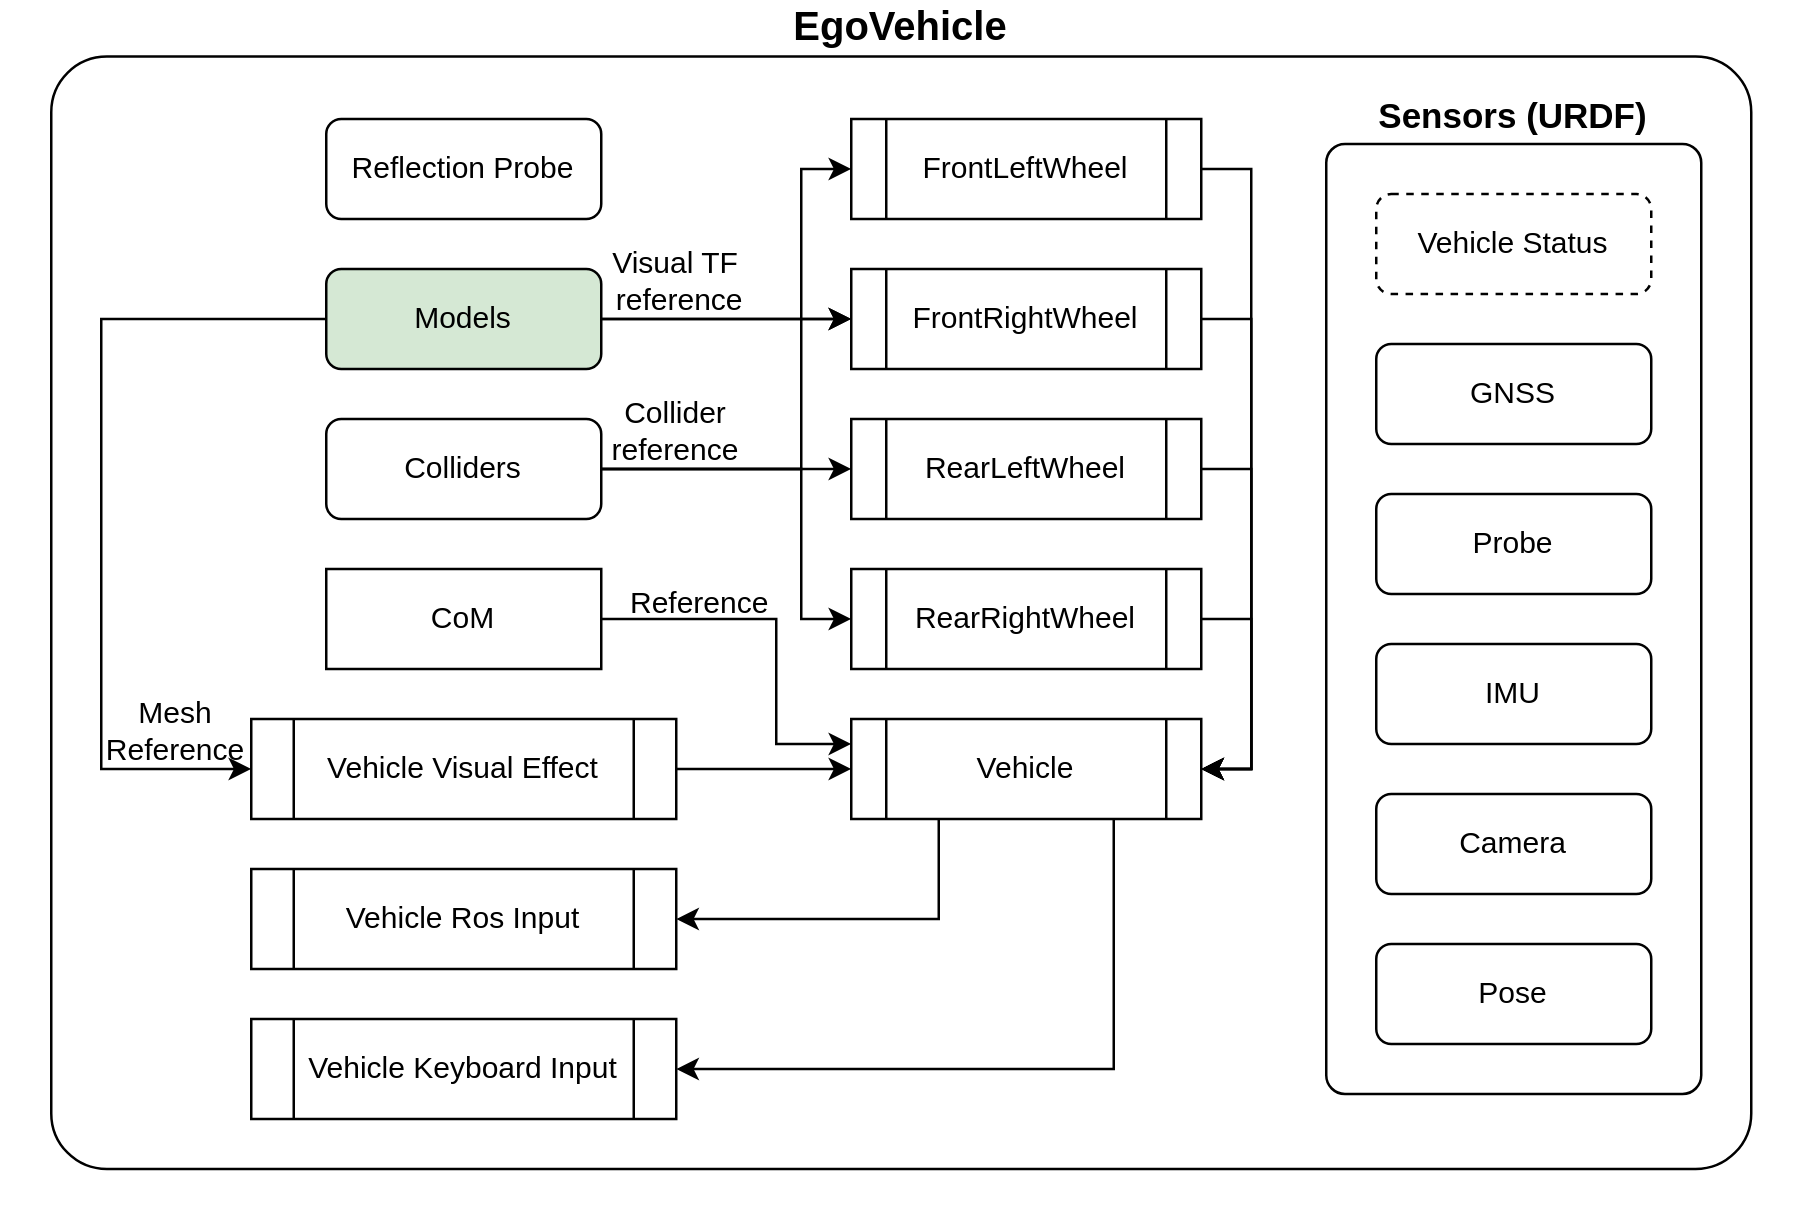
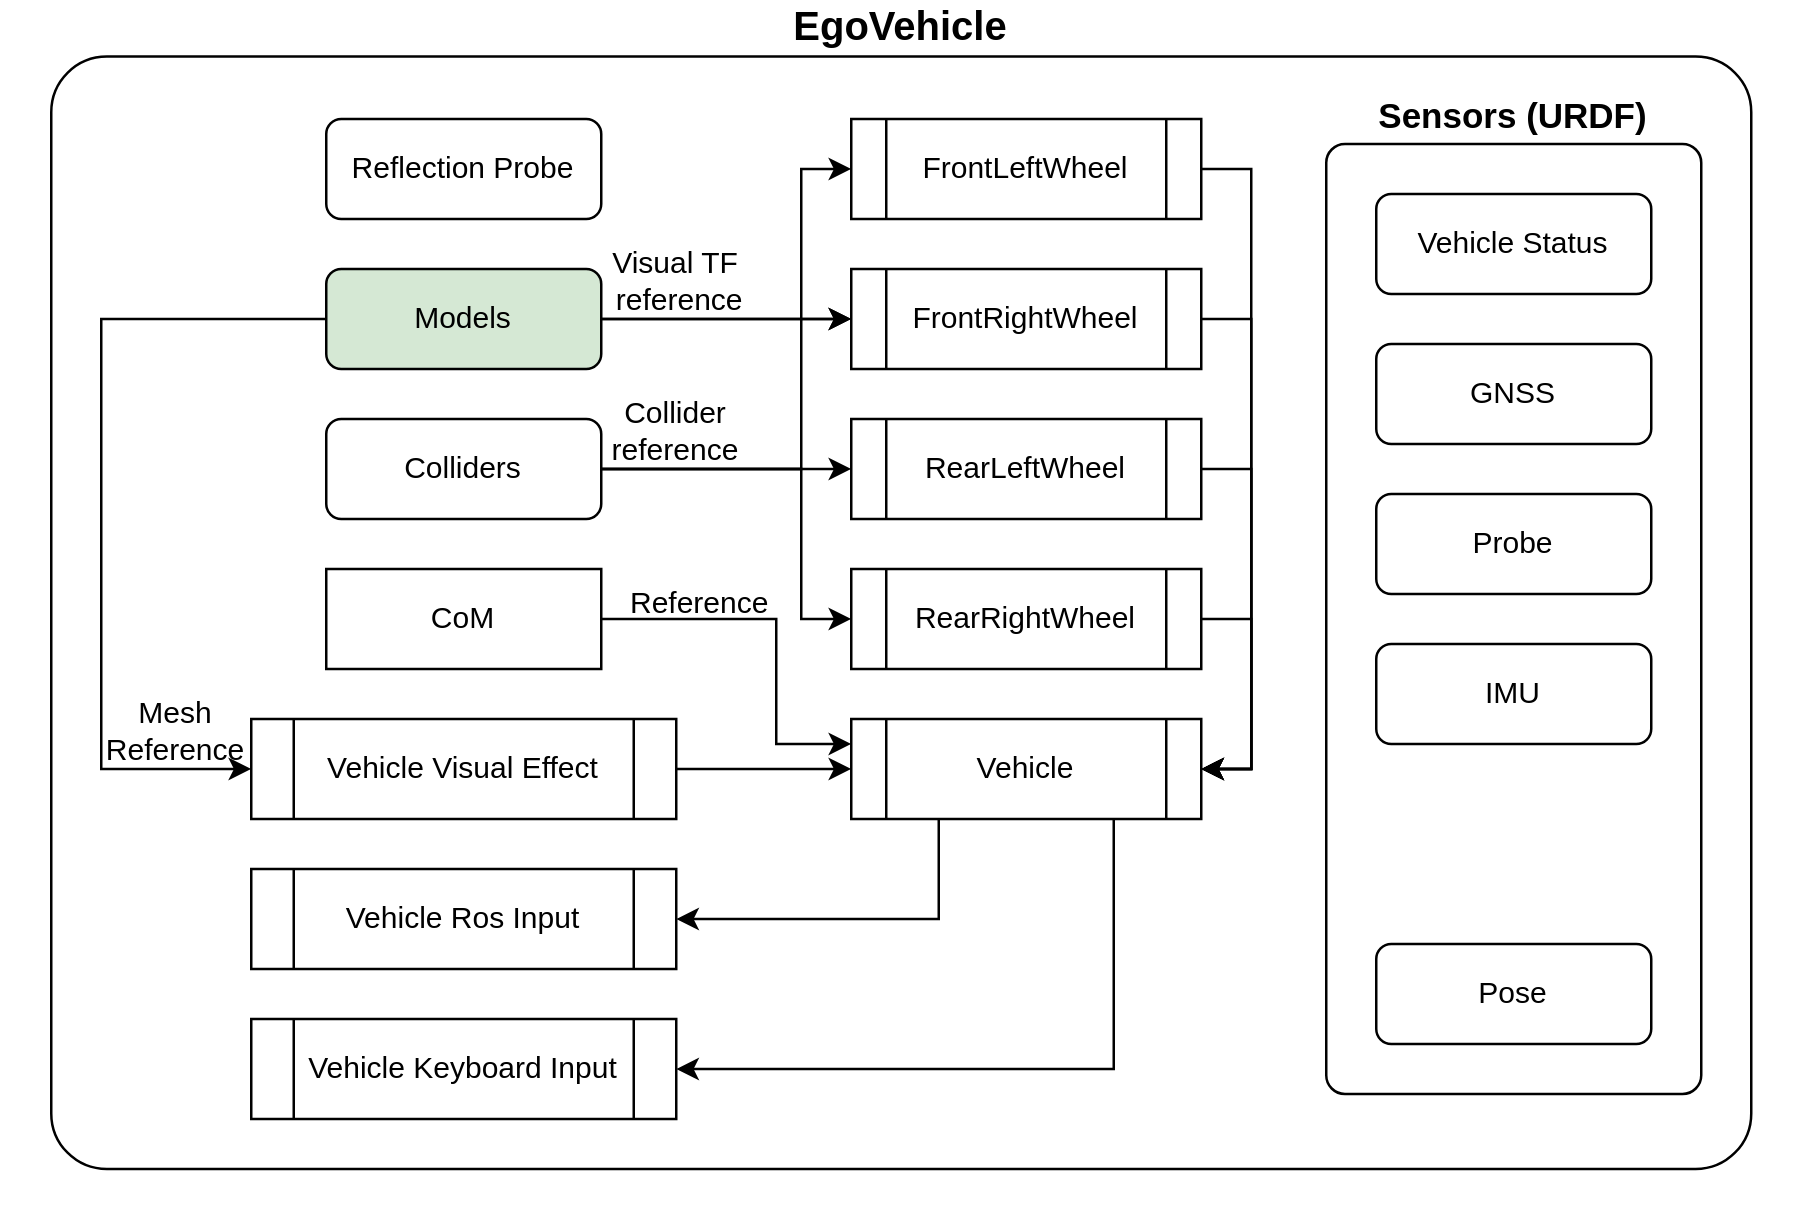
- <mxCell id="33" value="Vehicle Status" style="rounded=1;whiteSpace=wrap;html=1;dashed=1;" vertex="1" parent="1"><mxGeometry x="550" y="75" width="110" height="40" as="geometry" /></mxCell>
+ <mxCell id="33" value="Vehicle Status" style="rounded=1;whiteSpace=wrap;html=1;" vertex="1" parent="1"><mxGeometry x="550" y="75" width="110" height="40" as="geometry" /></mxCell>
- <mxCell id="34" value="Camera" style="rounded=1;whiteSpace=wrap;html=1;" vertex="1" parent="1"><mxGeometry x="550" y="315" width="110" height="40" as="geometry" /></mxCell>
